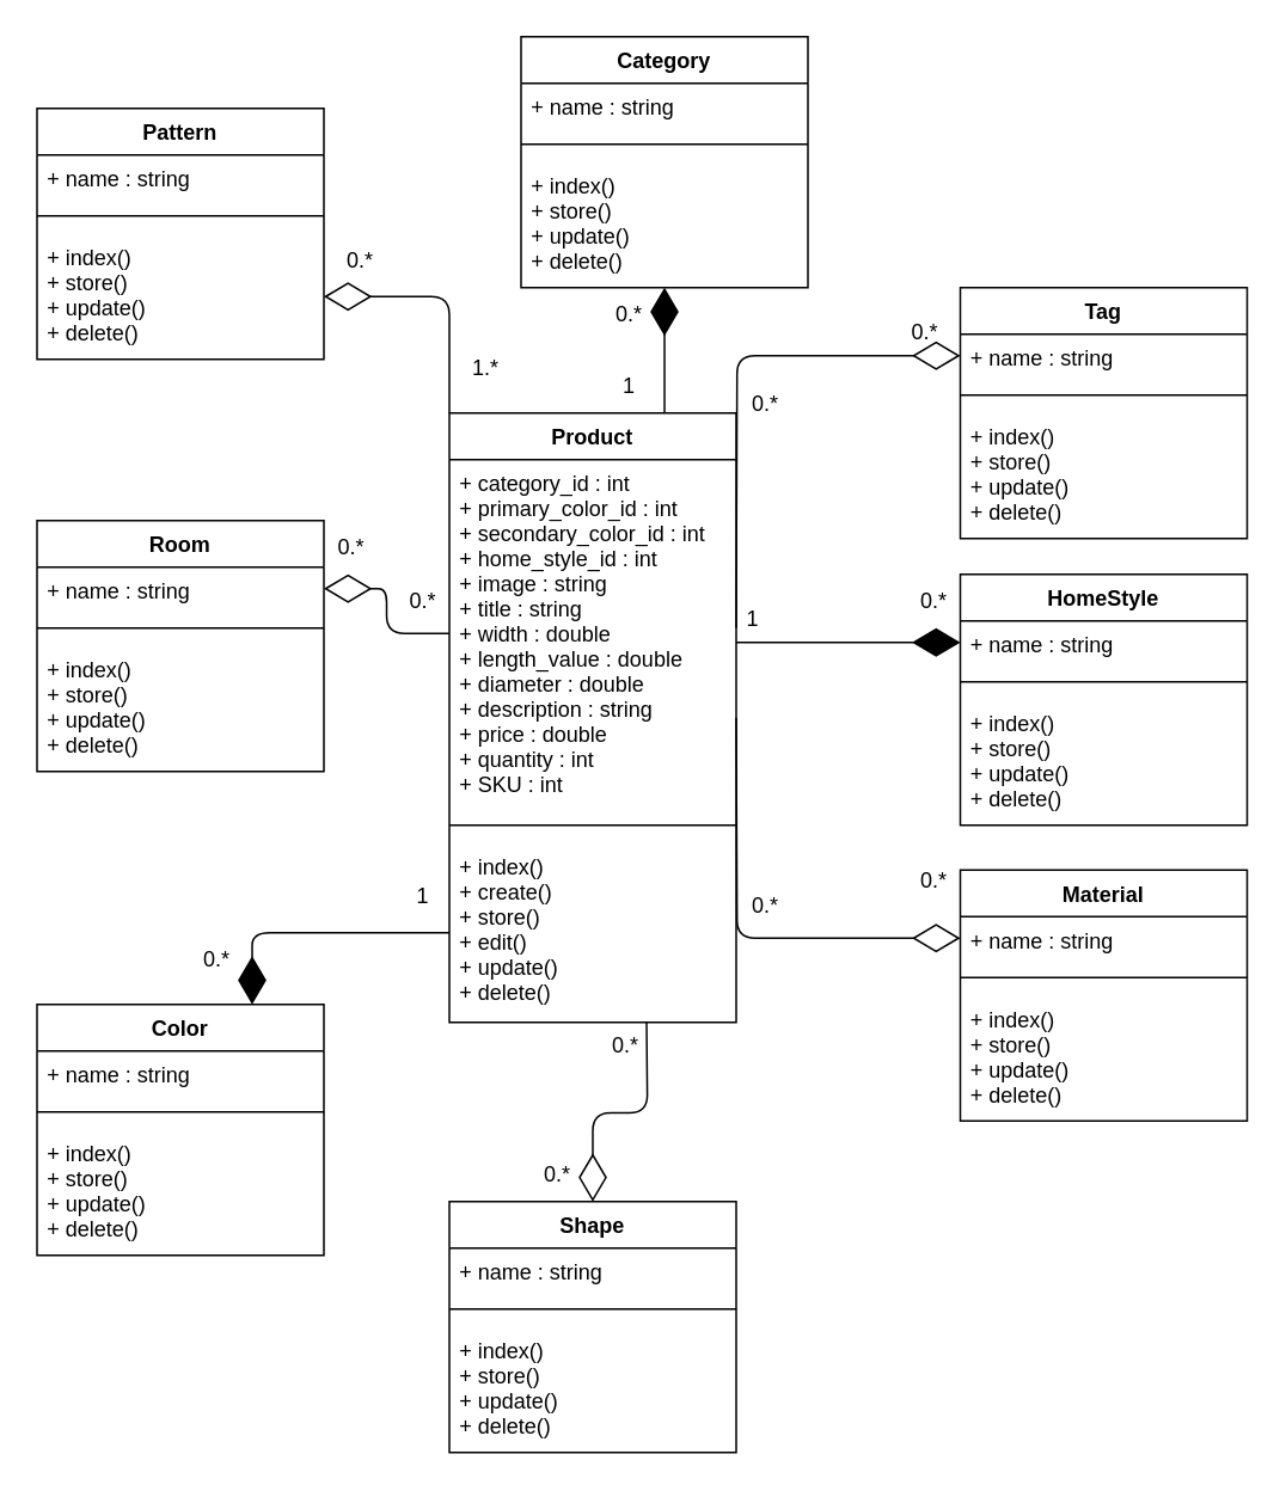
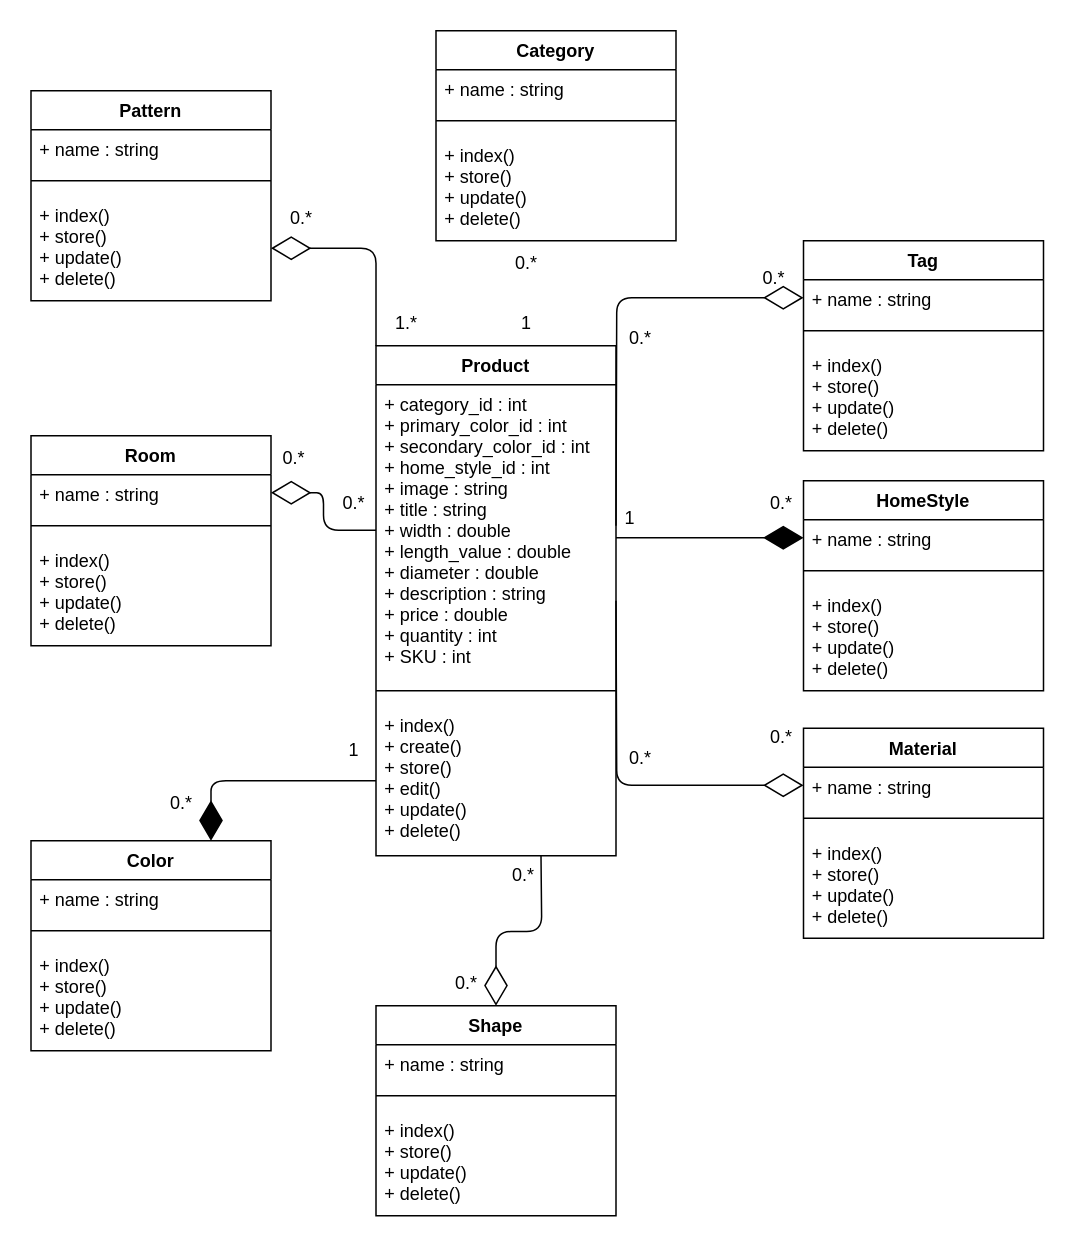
- <mxCell id="61" value="1.*" style="text;html=1;align=center;verticalAlign=middle;resizable=0;points=[];autosize=1;strokeColor=none;fillColor=none;" parent="1" vertex="1"><mxGeometry x="250" y="190" width="40" height="30" as="geometry" /></mxCell>
+ <mxCell id="61" value="1.*" style="text;html=1;align=center;verticalAlign=middle;resizable=0;points=[];autosize=1;strokeColor=none;fillColor=none;" parent="1" vertex="1"><mxGeometry x="250" y="200" width="40" height="30" as="geometry" /></mxCell>
- <mxCell id="16" value="" style="endArrow=diamondThin;endFill=1;endSize=24;html=1;exitX=0.75;exitY=0;exitDx=0;exitDy=0;entryX=0.5;entryY=1;entryDx=0;entryDy=0;" parent="1" source="6" target="2" edge="1"><mxGeometry width="160" relative="1" as="geometry"><mxPoint x="640" y="410" as="sourcePoint" /><mxPoint x="800" y="410" as="targetPoint" /></mxGeometry></mxCell>
